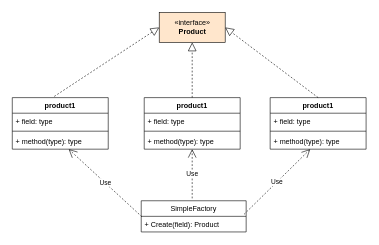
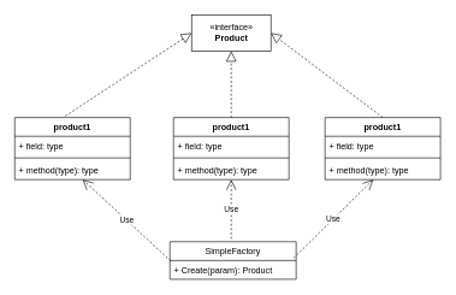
- <mxCell id="15" value="«interface»&lt;br&gt;&lt;b&gt;Product&lt;/b&gt;" style="html=1;fillColor=#ffe6cc;" parent="1" vertex="1"><mxGeometry x="265" y="20" width="110" height="50" as="geometry" /></mxCell>
+ <mxCell id="15" value="«interface»&lt;br&gt;&lt;b&gt;Product&lt;/b&gt;" style="html=1;" parent="1" vertex="1"><mxGeometry x="265" y="20" width="110" height="50" as="geometry" /></mxCell>
- <mxCell id="17" value="+ Create(field): Product" style="text;strokeColor=none;fillColor=none;align=left;verticalAlign=top;spacingLeft=4;spacingRight=4;overflow=hidden;rotatable=0;points=[[0,0.5],[1,0.5]];portConstraint=eastwest;" parent="16" vertex="1"><mxGeometry y="26" width="175" height="26" as="geometry" /></mxCell>
+ <mxCell id="17" value="+ Create(param): Product" style="text;strokeColor=none;fillColor=none;align=left;verticalAlign=top;spacingLeft=4;spacingRight=4;overflow=hidden;rotatable=0;points=[[0,0.5],[1,0.5]];portConstraint=eastwest;" parent="16" vertex="1"><mxGeometry y="26" width="175" height="26" as="geometry" /></mxCell>
